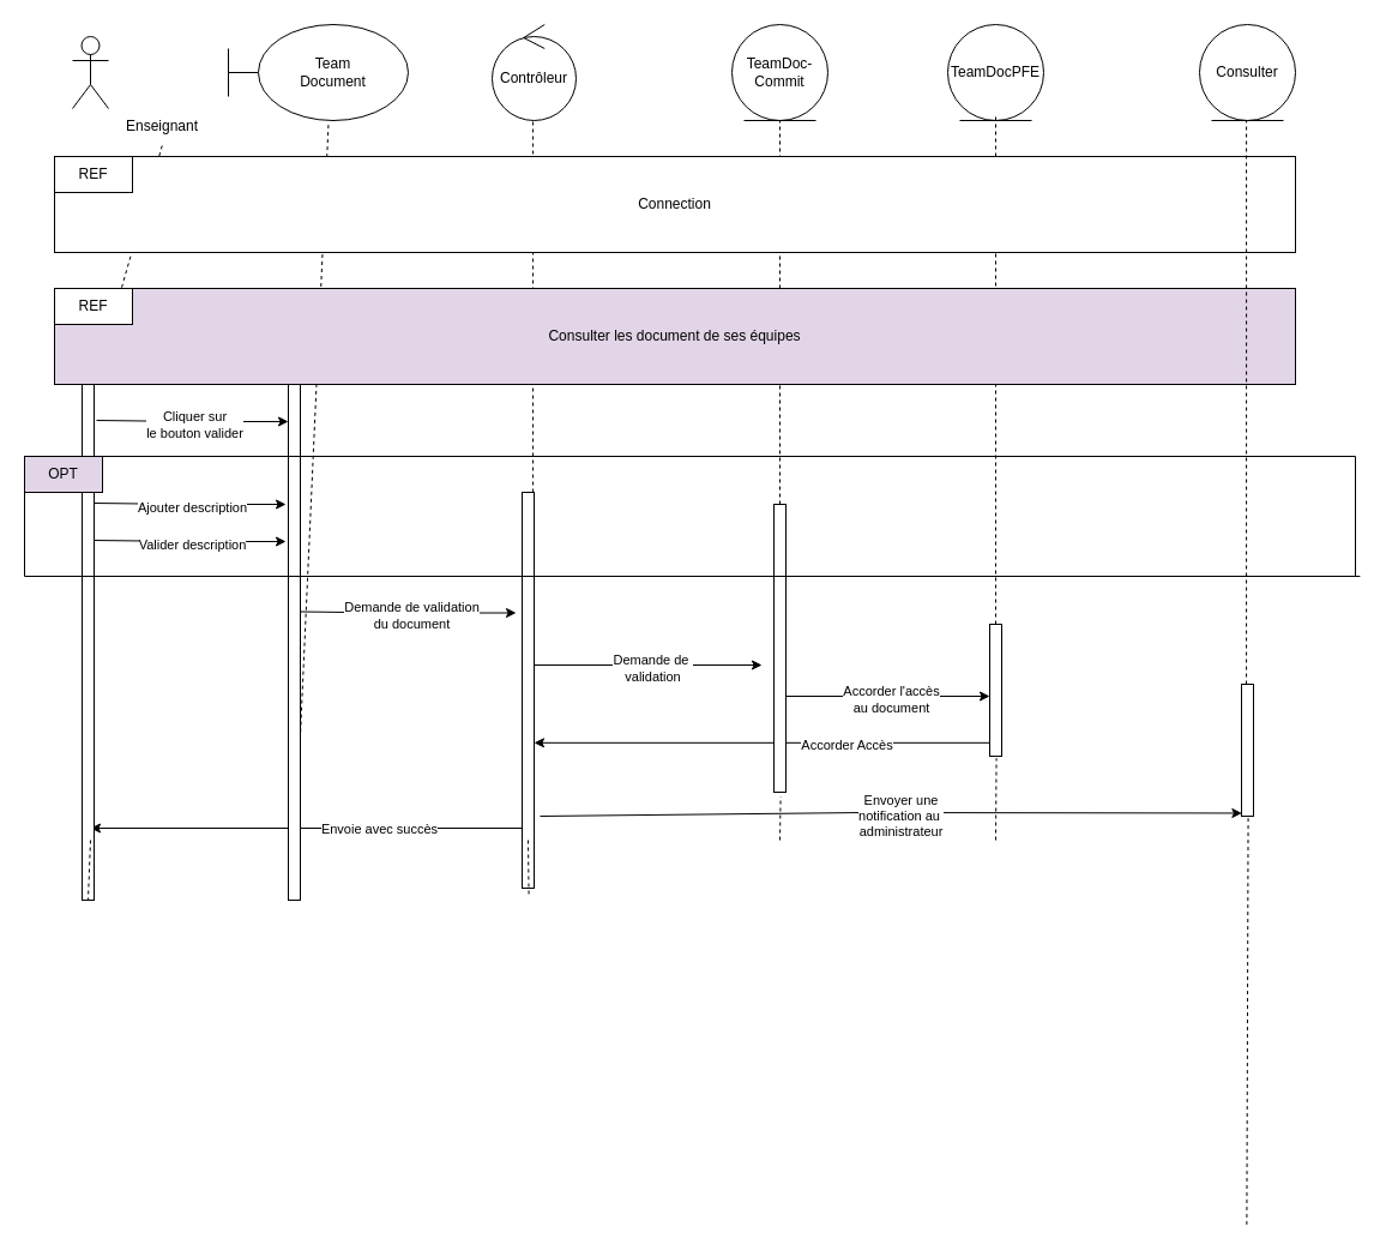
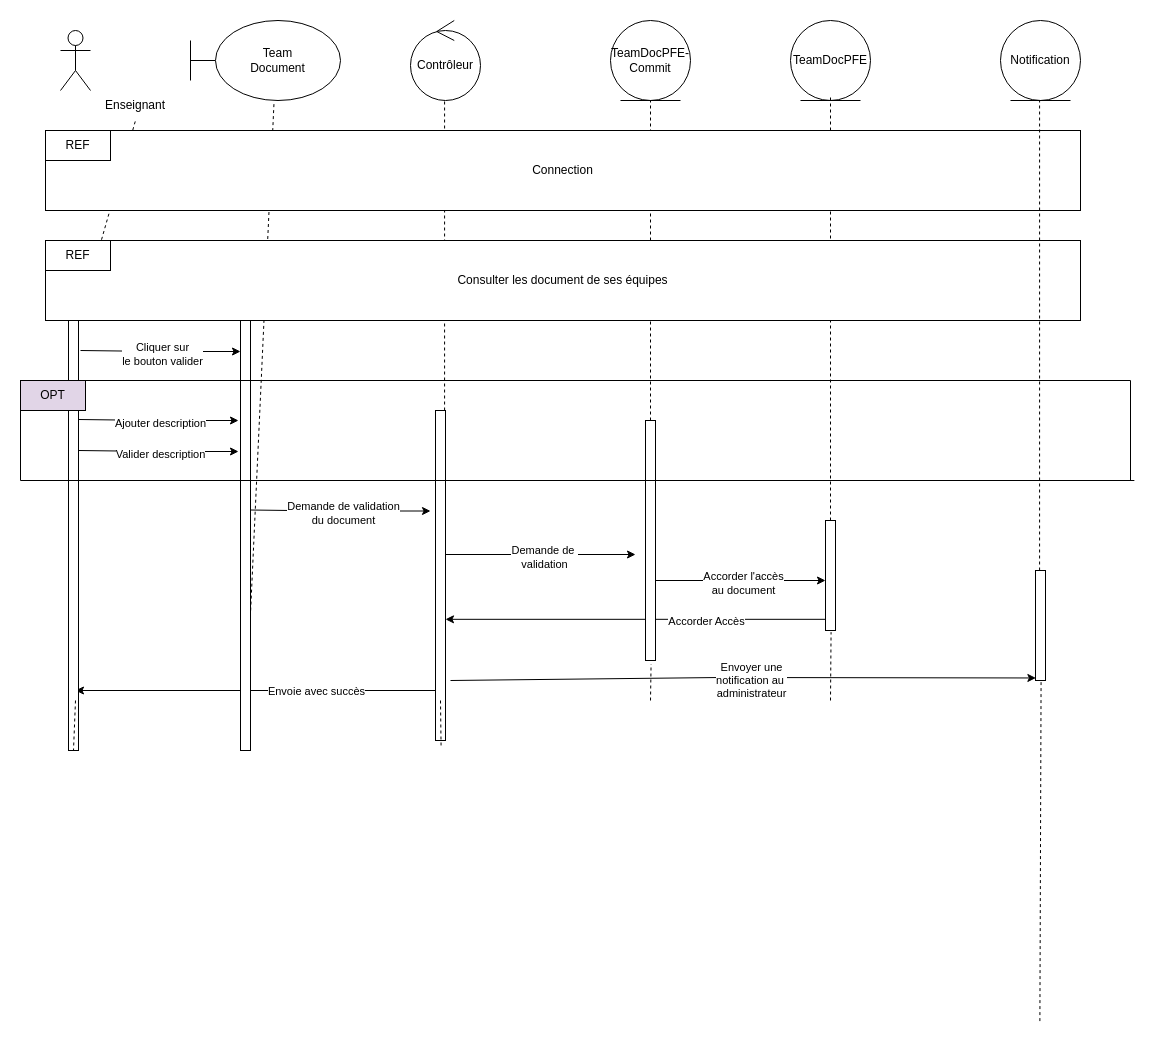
- <mxCell id="4" value="TeamDoc-Commit" style="ellipse;shape=umlEntity;whiteSpace=wrap;html=1;" vertex="1" parent="1"><mxGeometry x="610" y="20" width="80" height="80" as="geometry" /></mxCell>
+ <mxCell id="4" value="TeamDocPFE-Commit" style="ellipse;shape=umlEntity;whiteSpace=wrap;html=1;" vertex="1" parent="1"><mxGeometry x="610" y="20" width="80" height="80" as="geometry" /></mxCell>
- <mxCell id="27" value="Consulter" style="ellipse;shape=umlEntity;whiteSpace=wrap;html=1;" vertex="1" parent="1"><mxGeometry x="1000" y="20" width="80" height="80" as="geometry" /></mxCell>
+ <mxCell id="27" value="Notification" style="ellipse;shape=umlEntity;whiteSpace=wrap;html=1;" vertex="1" parent="1"><mxGeometry x="1000" y="20" width="80" height="80" as="geometry" /></mxCell>
- <mxCell id="14" value="Consulter les document de ses équipes" style="rounded=0;whiteSpace=wrap;html=1;fillColor=#e1d5e7;" vertex="1" parent="1"><mxGeometry x="45" y="240" width="1035" height="80" as="geometry" /></mxCell>
+ <mxCell id="14" value="Consulter les document de ses équipes" style="rounded=0;whiteSpace=wrap;html=1;" vertex="1" parent="1"><mxGeometry x="45" y="240" width="1035" height="80" as="geometry" /></mxCell>
